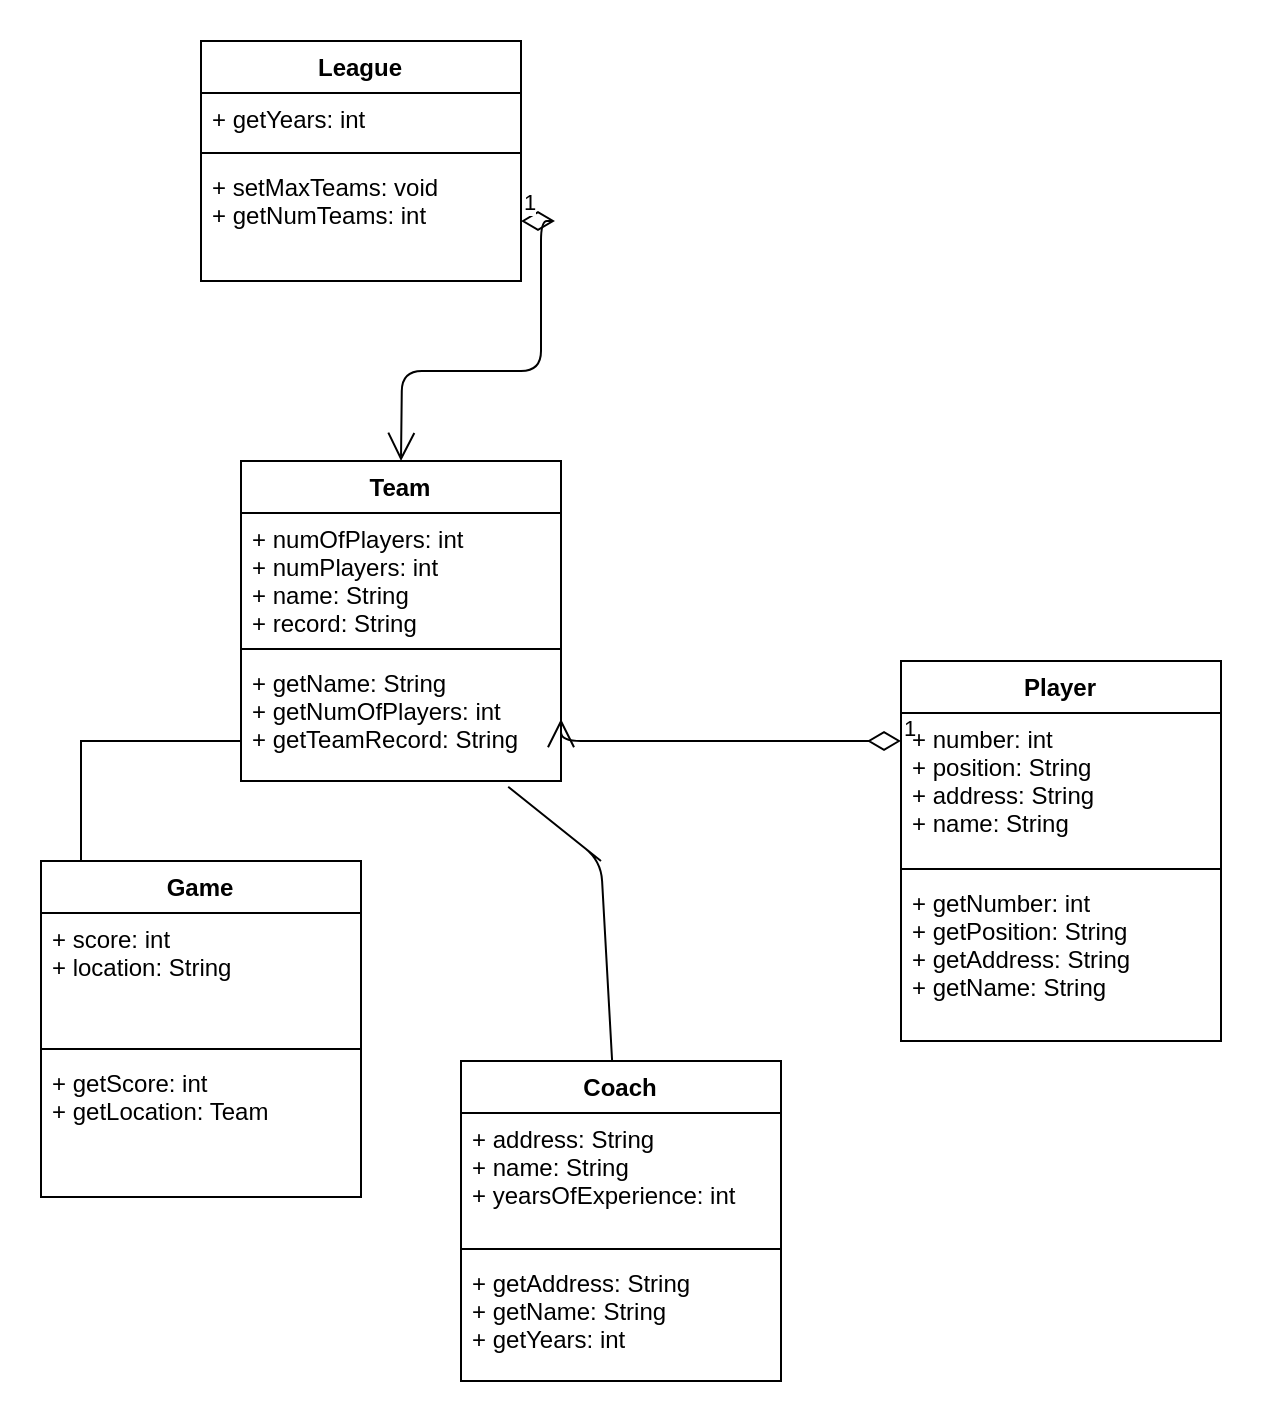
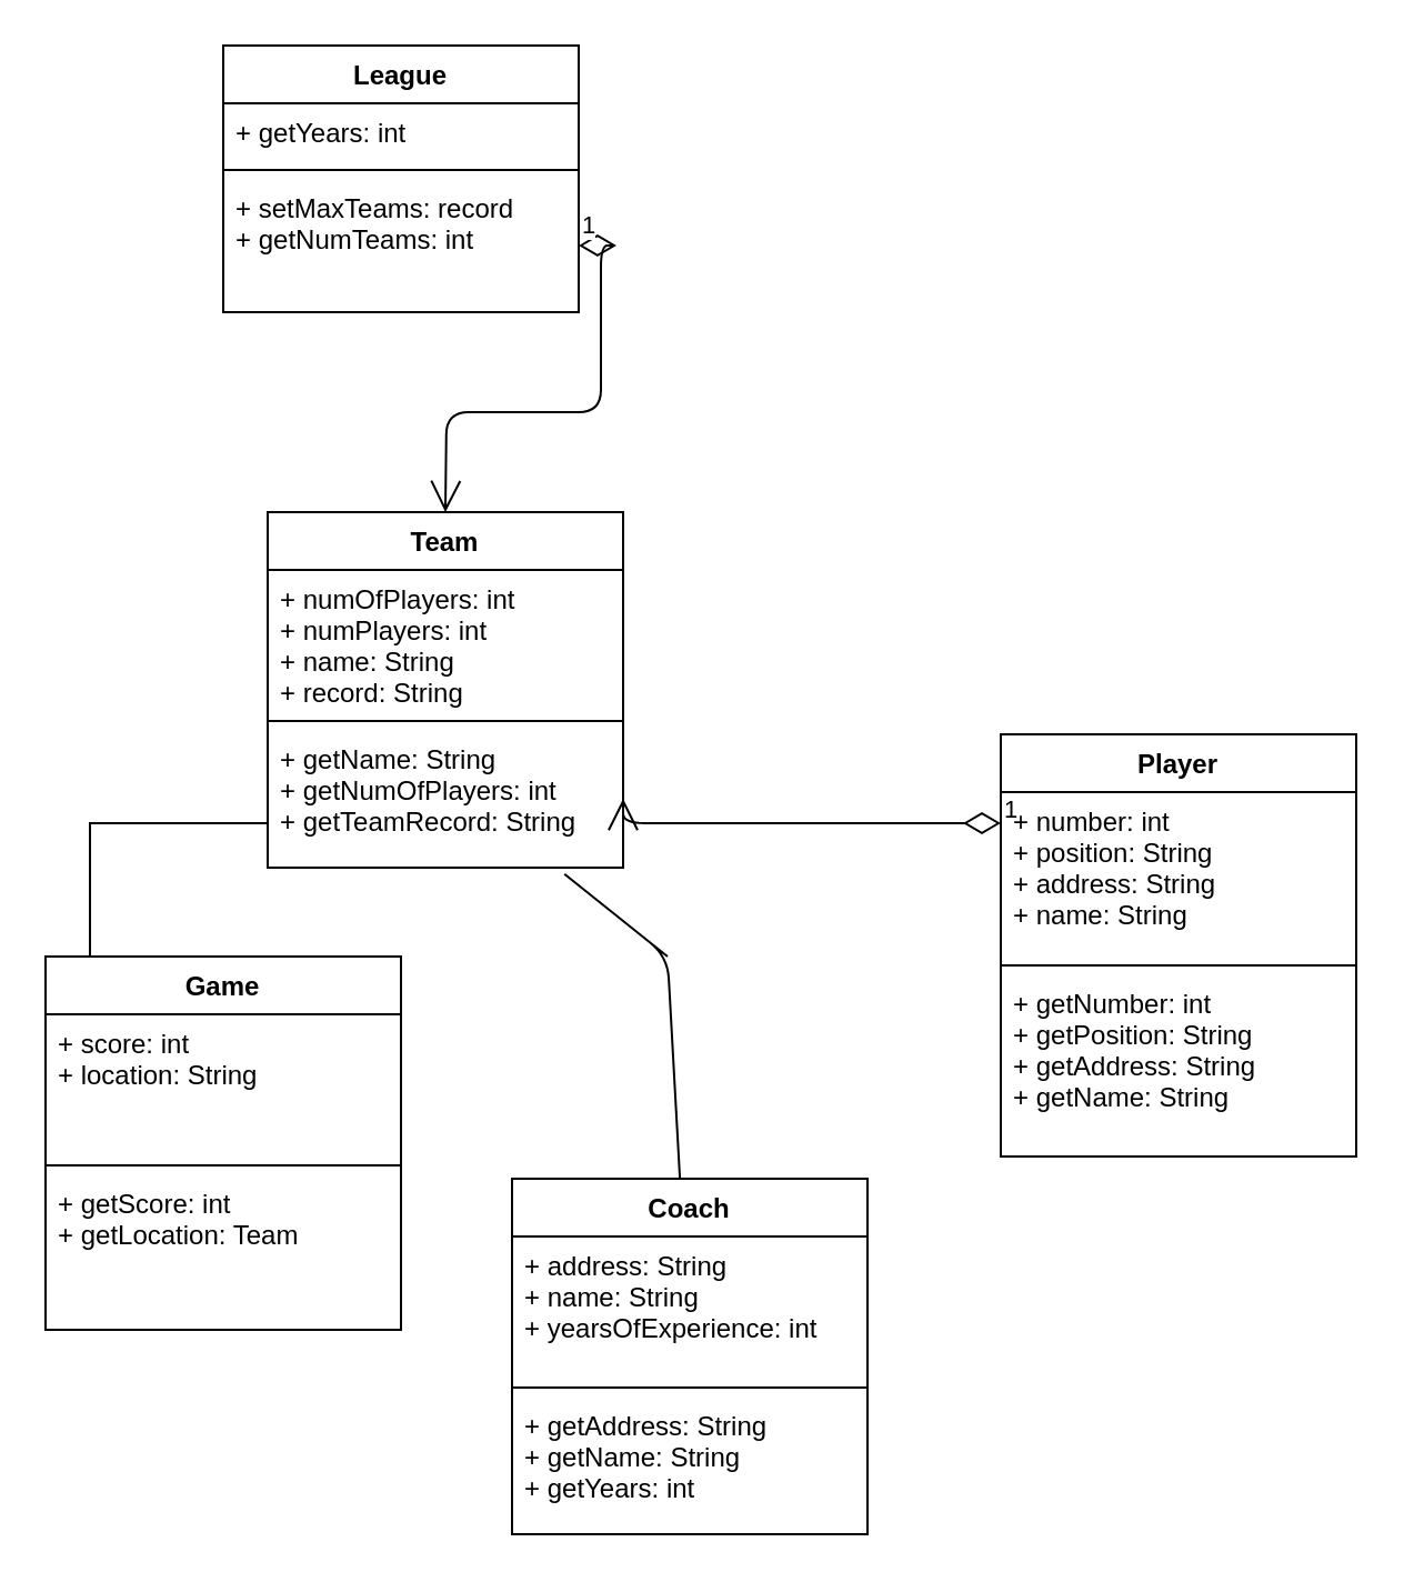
- <mxCell id="5" value="+ setMaxTeams: void&#10;+ getNumTeams: int" style="text;strokeColor=none;fillColor=none;align=left;verticalAlign=top;spacingLeft=4;spacingRight=4;overflow=hidden;rotatable=0;points=[[0,0.5],[1,0.5]];portConstraint=eastwest;" vertex="1" parent="2"><mxGeometry y="60" width="160" height="60" as="geometry" /></mxCell>
+ <mxCell id="5" value="+ setMaxTeams: record&#10;+ getNumTeams: int" style="text;strokeColor=none;fillColor=none;align=left;verticalAlign=top;spacingLeft=4;spacingRight=4;overflow=hidden;rotatable=0;points=[[0,0.5],[1,0.5]];portConstraint=eastwest;" vertex="1" parent="2"><mxGeometry y="60" width="160" height="60" as="geometry" /></mxCell>
